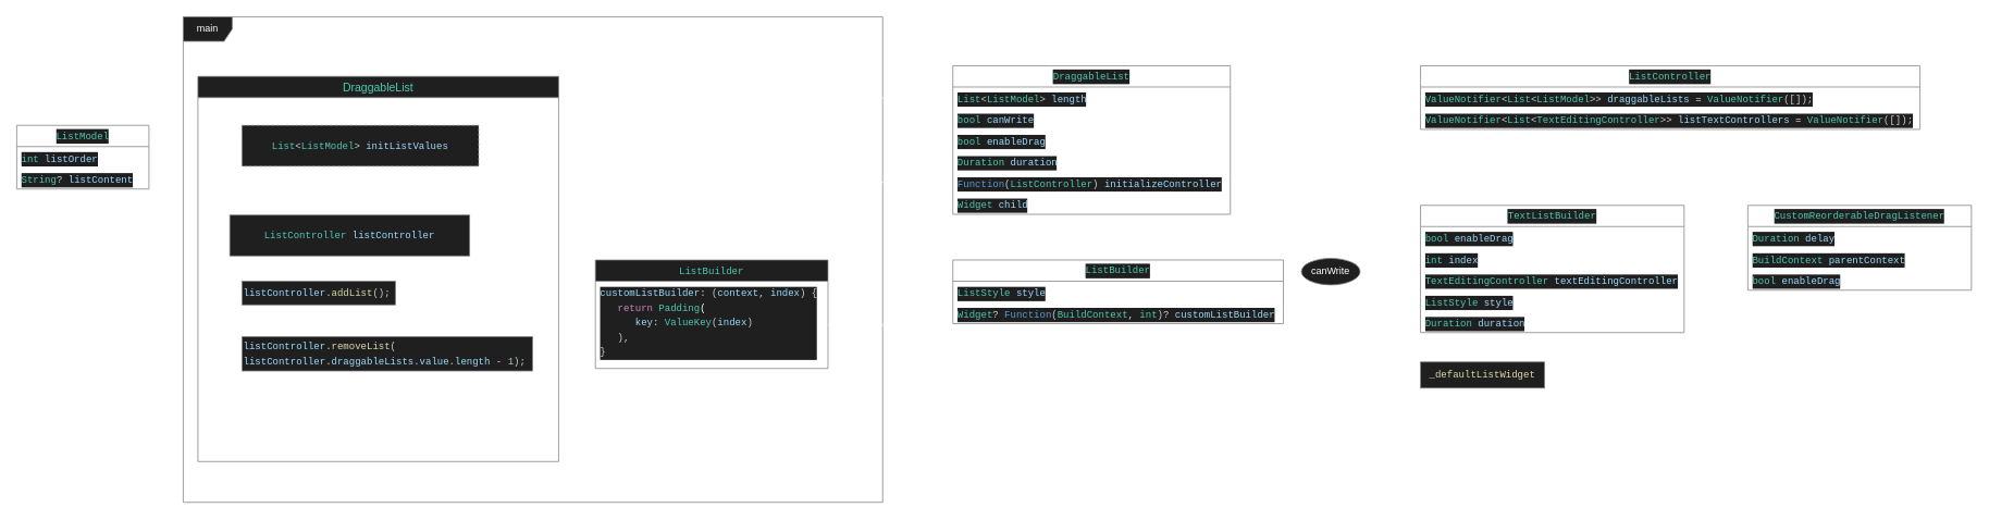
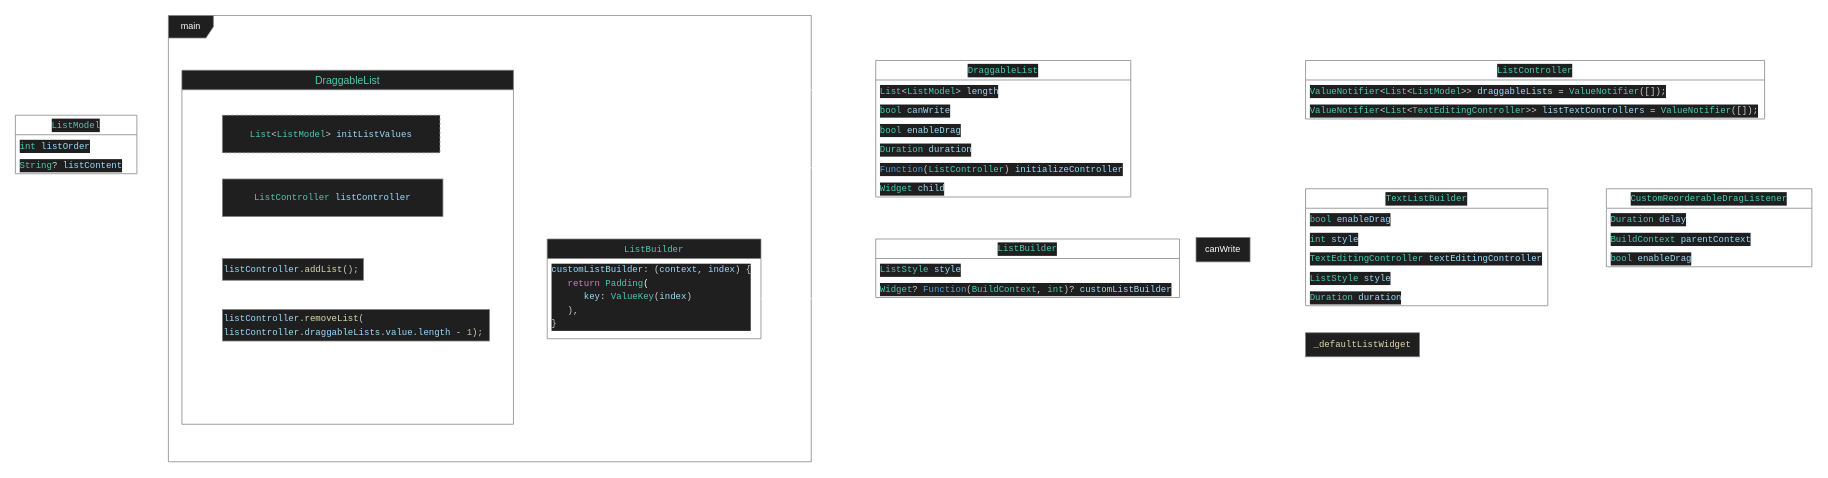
- <mxCell id="37" value="&lt;div style=&quot;color: rgb(204, 204, 204); background-color: rgb(31, 31, 31); font-family: Menlo, Monaco, &amp;quot;Courier New&amp;quot;, monospace; line-height: 18px; white-space: pre;&quot;&gt;&lt;span style=&quot;color: rgb(78, 201, 176);&quot;&gt;ListController&lt;/span&gt; &lt;span style=&quot;color: rgb(156, 220, 254);&quot;&gt;listController&lt;/span&gt;&lt;/div&gt;" style="html=1;whiteSpace=wrap;fillColor=light-dark(#1f1f1f, #ededed);strokeColor=light-dark(#808080,#EDEDED);" vertex="1" parent="1"><mxGeometry x="281" y="263" width="294" height="50" as="geometry" /></mxCell>
+ <mxCell id="37" value="&lt;div style=&quot;color: rgb(204, 204, 204); background-color: rgb(31, 31, 31); font-family: Menlo, Monaco, &amp;quot;Courier New&amp;quot;, monospace; line-height: 18px; white-space: pre;&quot;&gt;&lt;span style=&quot;color: rgb(78, 201, 176);&quot;&gt;ListController&lt;/span&gt; &lt;span style=&quot;color: rgb(156, 220, 254);&quot;&gt;listController&lt;/span&gt;&lt;/div&gt;" style="html=1;whiteSpace=wrap;fillColor=light-dark(#1f1f1f, #ededed);strokeColor=light-dark(#808080,#EDEDED);" vertex="1" parent="1"><mxGeometry x="296" y="238" width="294" height="50" as="geometry" /></mxCell>
- <mxCell id="18" value="&lt;div style=&quot;color: rgb(204, 204, 204); background-color: rgb(31, 31, 31); font-family: Menlo, Monaco, &amp;quot;Courier New&amp;quot;, monospace; line-height: 18px; white-space: pre;&quot;&gt;&lt;span style=&quot;color: #4ec9b0;&quot;&gt;int&lt;/span&gt; &lt;span style=&quot;color: #9cdcfe;&quot;&gt;index&lt;/span&gt;&lt;/div&gt;" style="text;strokeColor=none;fillColor=none;align=left;verticalAlign=top;spacingLeft=4;spacingRight=4;overflow=hidden;rotatable=0;points=[[0,0.5],[1,0.5]];portConstraint=eastwest;whiteSpace=wrap;html=1;" vertex="1" parent="16"><mxGeometry y="52" width="323" height="26" as="geometry" /></mxCell>
+ <mxCell id="18" value="&lt;div style=&quot;color: rgb(204, 204, 204); background-color: rgb(31, 31, 31); font-family: Menlo, Monaco, &amp;quot;Courier New&amp;quot;, monospace; line-height: 18px; white-space: pre;&quot;&gt;&lt;span style=&quot;color: #4ec9b0;&quot;&gt;int&lt;/span&gt; &lt;span style=&quot;color: #9cdcfe;&quot;&gt;style&lt;/span&gt;&lt;/div&gt;" style="text;strokeColor=none;fillColor=none;align=left;verticalAlign=top;spacingLeft=4;spacingRight=4;overflow=hidden;rotatable=0;points=[[0,0.5],[1,0.5]];portConstraint=eastwest;whiteSpace=wrap;html=1;" vertex="1" parent="16"><mxGeometry y="52" width="323" height="26" as="geometry" /></mxCell>
- <mxCell id="49" value="&lt;font style=&quot;color: rgb(255, 255, 255);&quot;&gt;canWrite&lt;/font&gt;" style="ellipse;whiteSpace=wrap;html=1;fillColor=light-dark(#1f1f1f, #ededed);strokeColor=light-dark(#808080,#EDEDED);" vertex="1" parent="1"><mxGeometry x="1594" y="316" width="72" height="32.5" as="geometry" /></mxCell>
+ <mxCell id="49" value="&lt;font style=&quot;color: rgb(255, 255, 255);&quot;&gt;canWrite&lt;/font&gt;" style="whiteSpace=wrap;html=1;fillColor=light-dark(#1f1f1f, #ededed);strokeColor=light-dark(#808080,#EDEDED);rounded=0;" vertex="1" parent="1"><mxGeometry x="1594" y="316" width="72" height="32.5" as="geometry" /></mxCell>
